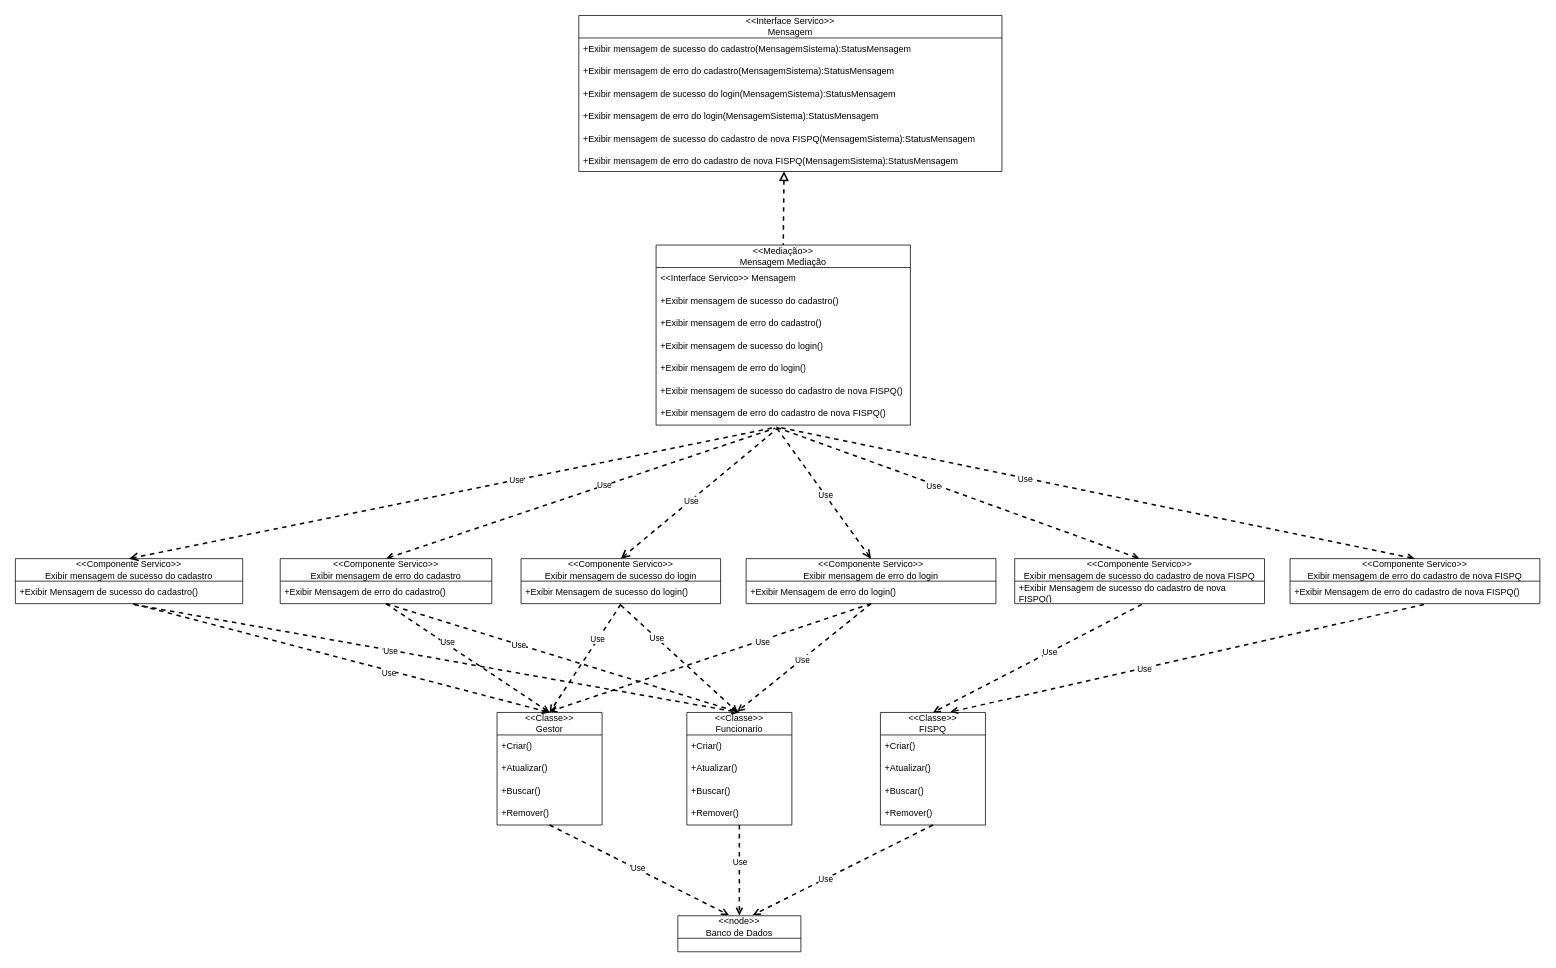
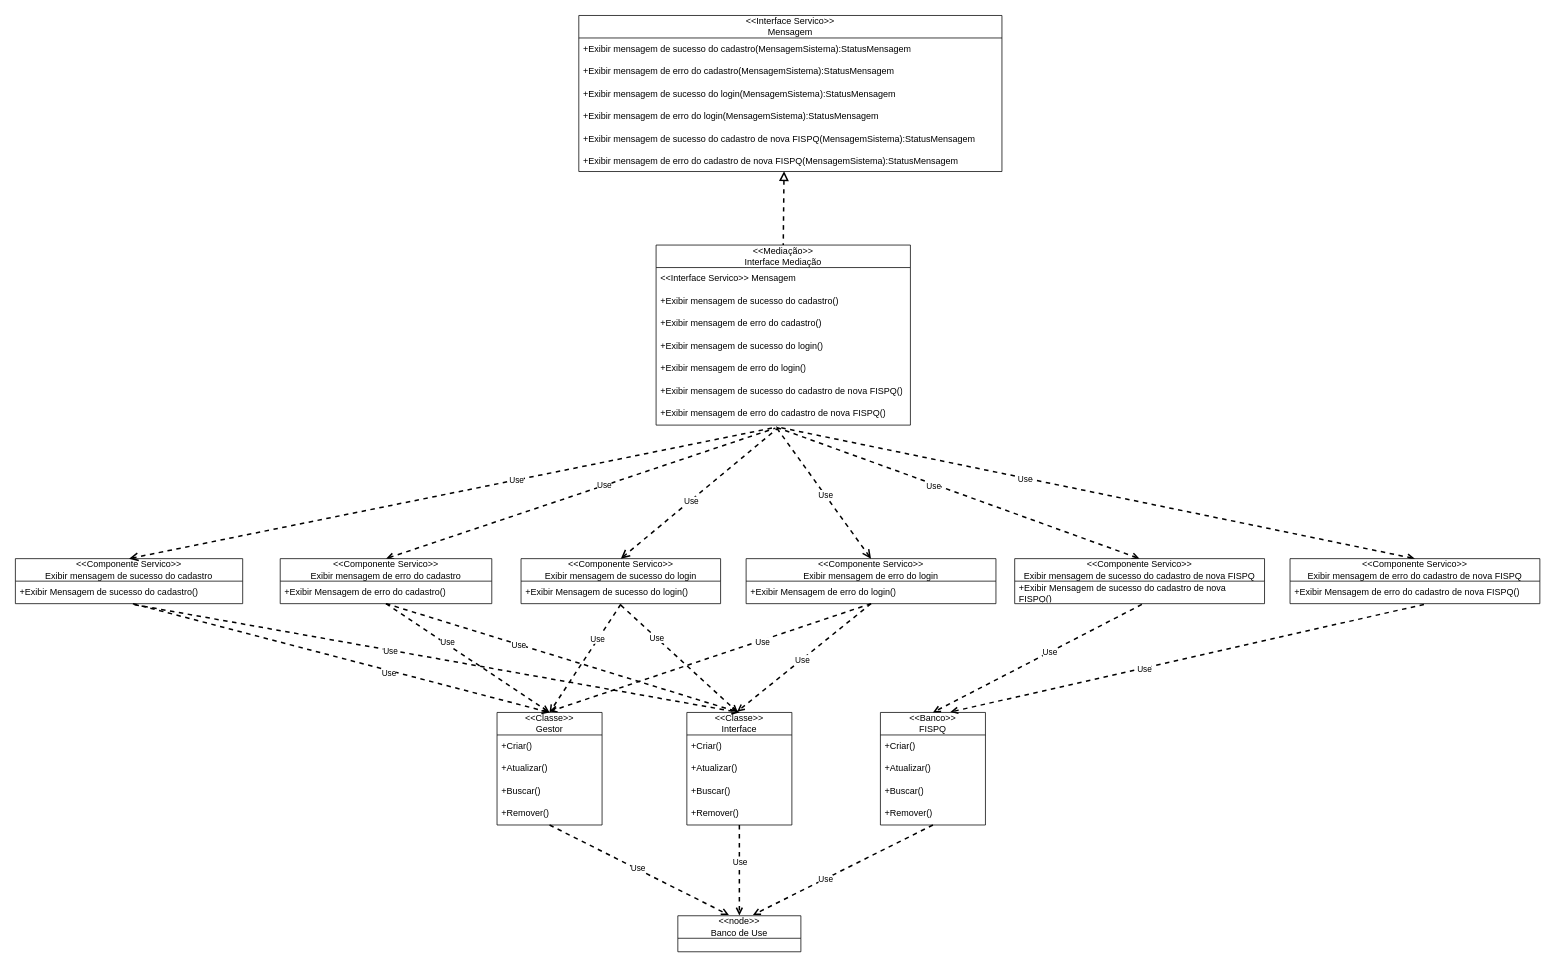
- <mxCell id="11" value="&amp;lt;&amp;lt;Mediação&amp;gt;&amp;gt;&lt;div&gt;Mensagem Mediação&lt;/div&gt;" style="swimlane;fontStyle=0;childLayout=stackLayout;horizontal=1;startSize=30;horizontalStack=0;resizeParent=1;resizeParentMax=0;resizeLast=0;collapsible=1;marginBottom=0;whiteSpace=wrap;html=1;" parent="1" vertex="1"><mxGeometry x="874" y="326" width="339" height="240" as="geometry" /></mxCell>
+ <mxCell id="11" value="&amp;lt;&amp;lt;Mediação&amp;gt;&amp;gt;&lt;div&gt;Interface Mediação&lt;/div&gt;" style="swimlane;fontStyle=0;childLayout=stackLayout;horizontal=1;startSize=30;horizontalStack=0;resizeParent=1;resizeParentMax=0;resizeLast=0;collapsible=1;marginBottom=0;whiteSpace=wrap;html=1;" parent="1" vertex="1"><mxGeometry x="874" y="326" width="339" height="240" as="geometry" /></mxCell>
- <mxCell id="44" value="&amp;lt;&amp;lt;Classe&amp;gt;&amp;gt;&lt;div&gt;Funcionario&lt;/div&gt;" style="swimlane;fontStyle=0;childLayout=stackLayout;horizontal=1;startSize=30;horizontalStack=0;resizeParent=1;resizeParentMax=0;resizeLast=0;collapsible=1;marginBottom=0;whiteSpace=wrap;html=1;" parent="1" vertex="1"><mxGeometry x="915" y="949" width="140" height="150" as="geometry" /></mxCell>
+ <mxCell id="44" value="&amp;lt;&amp;lt;Classe&amp;gt;&amp;gt;&lt;div&gt;Interface&lt;/div&gt;" style="swimlane;fontStyle=0;childLayout=stackLayout;horizontal=1;startSize=30;horizontalStack=0;resizeParent=1;resizeParentMax=0;resizeLast=0;collapsible=1;marginBottom=0;whiteSpace=wrap;html=1;" parent="1" vertex="1"><mxGeometry x="915" y="949" width="140" height="150" as="geometry" /></mxCell>
- <mxCell id="54" value="&amp;lt;&amp;lt;Classe&amp;gt;&amp;gt;&lt;div&gt;FISPQ&lt;/div&gt;" style="swimlane;fontStyle=0;childLayout=stackLayout;horizontal=1;startSize=30;horizontalStack=0;resizeParent=1;resizeParentMax=0;resizeLast=0;collapsible=1;marginBottom=0;whiteSpace=wrap;html=1;" parent="1" vertex="1"><mxGeometry x="1173" y="949" width="140" height="150" as="geometry" /></mxCell>
+ <mxCell id="54" value="&amp;lt;&amp;lt;Banco&amp;gt;&amp;gt;&lt;div&gt;FISPQ&lt;/div&gt;" style="swimlane;fontStyle=0;childLayout=stackLayout;horizontal=1;startSize=30;horizontalStack=0;resizeParent=1;resizeParentMax=0;resizeLast=0;collapsible=1;marginBottom=0;whiteSpace=wrap;html=1;" parent="1" vertex="1"><mxGeometry x="1173" y="949" width="140" height="150" as="geometry" /></mxCell>
- <mxCell id="41" value="&amp;lt;&amp;lt;node&amp;gt;&amp;gt;&lt;div&gt;Banco de Dados&lt;/div&gt;" style="swimlane;fontStyle=0;childLayout=stackLayout;horizontal=1;startSize=30;horizontalStack=0;resizeParent=1;resizeParentMax=0;resizeLast=0;collapsible=1;marginBottom=0;whiteSpace=wrap;html=1;" parent="1" vertex="1"><mxGeometry x="903" y="1220" width="164" height="48" as="geometry" /></mxCell>
+ <mxCell id="41" value="&amp;lt;&amp;lt;node&amp;gt;&amp;gt;&lt;div&gt;Banco de Use&lt;/div&gt;" style="swimlane;fontStyle=0;childLayout=stackLayout;horizontal=1;startSize=30;horizontalStack=0;resizeParent=1;resizeParentMax=0;resizeLast=0;collapsible=1;marginBottom=0;whiteSpace=wrap;html=1;" parent="1" vertex="1"><mxGeometry x="903" y="1220" width="164" height="48" as="geometry" /></mxCell>
